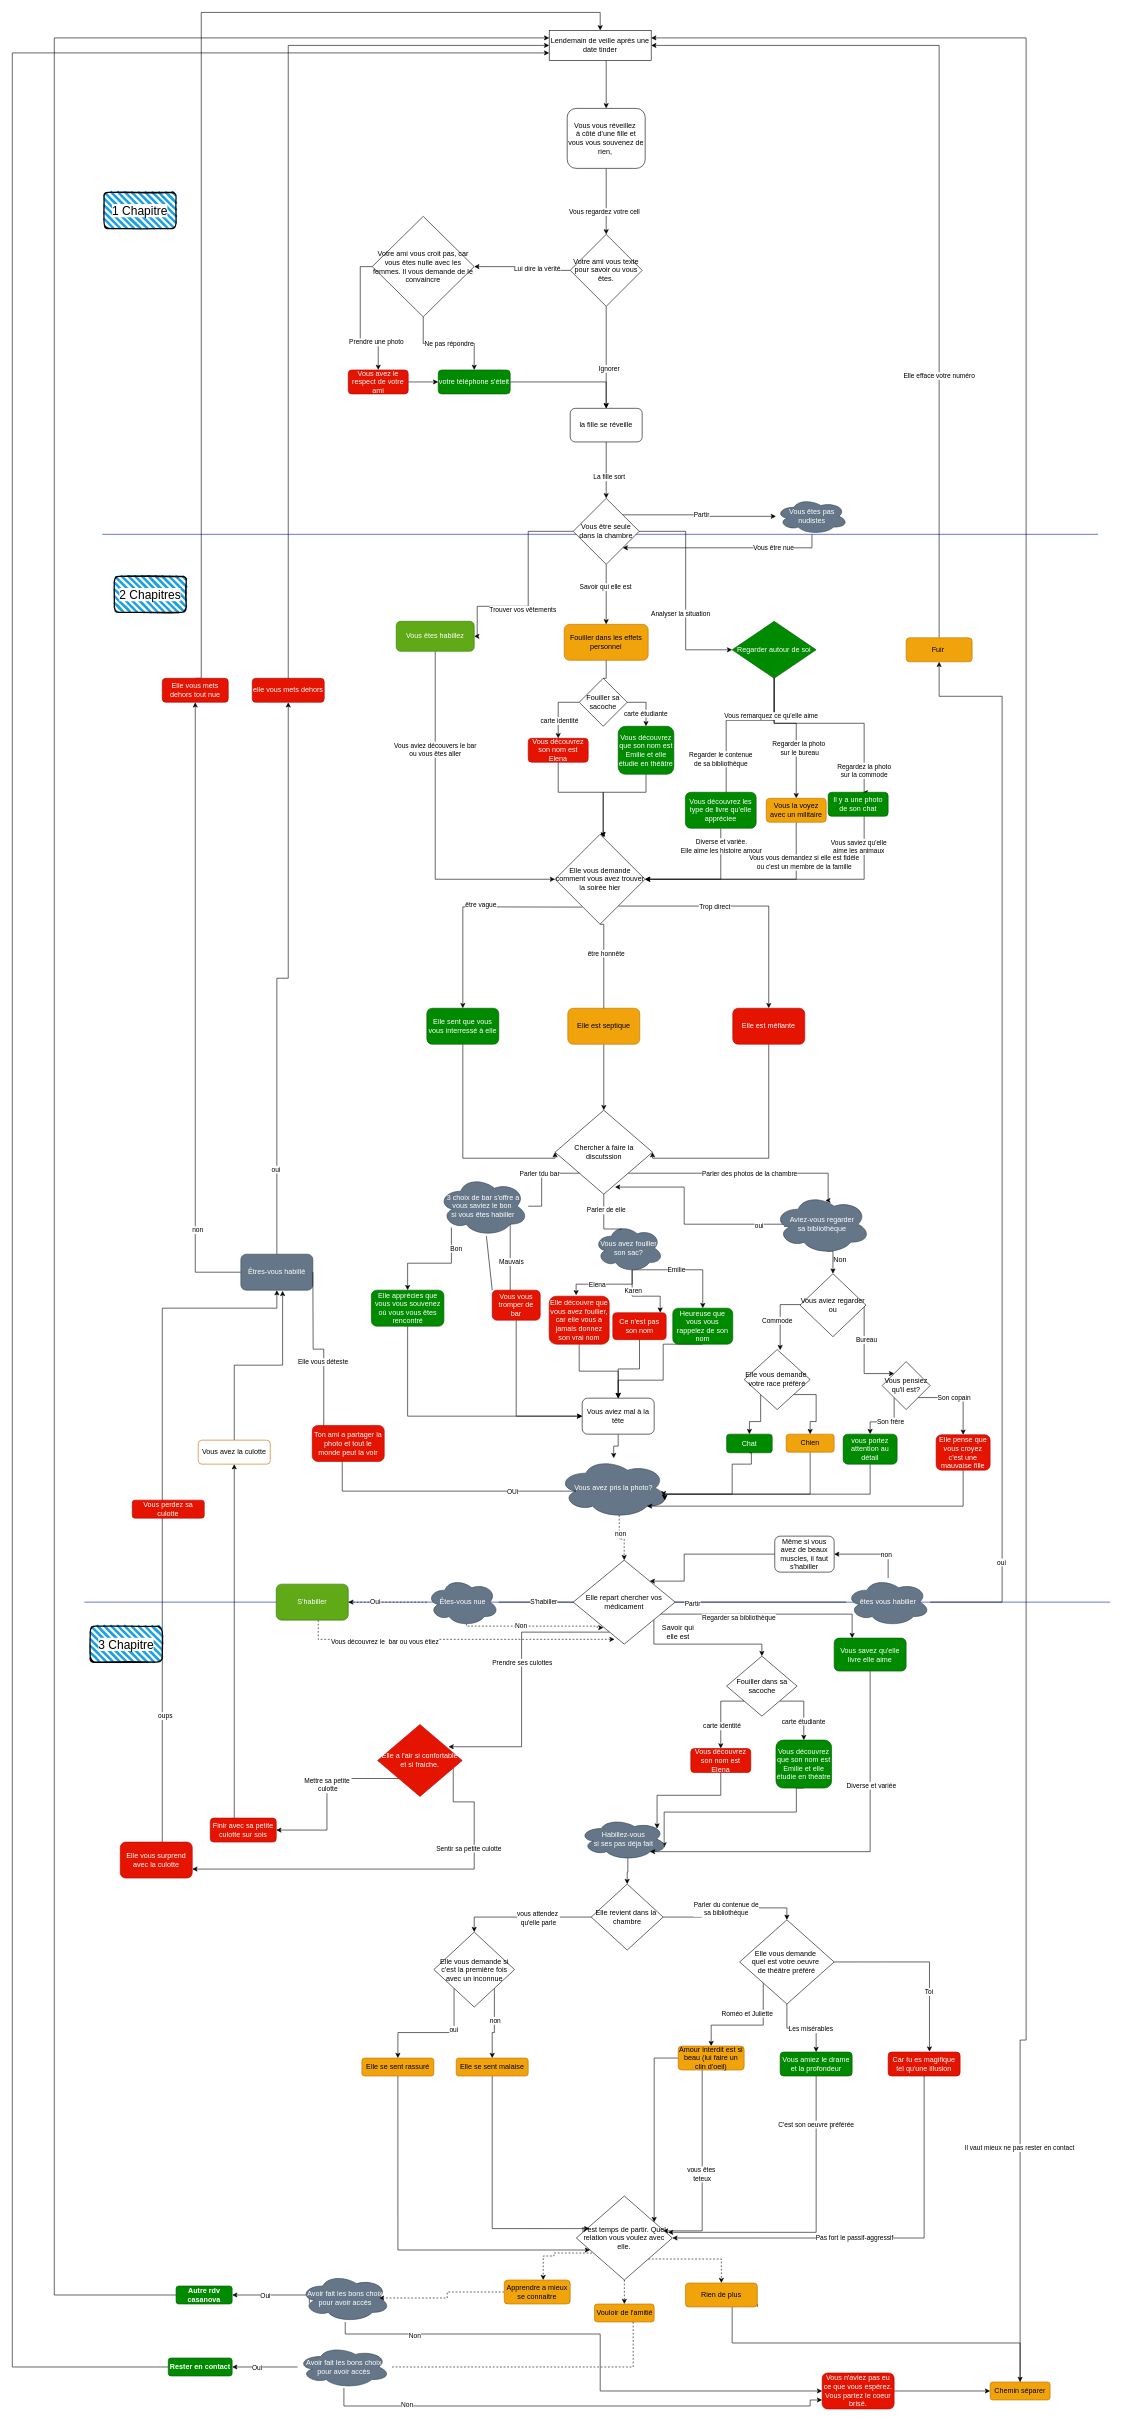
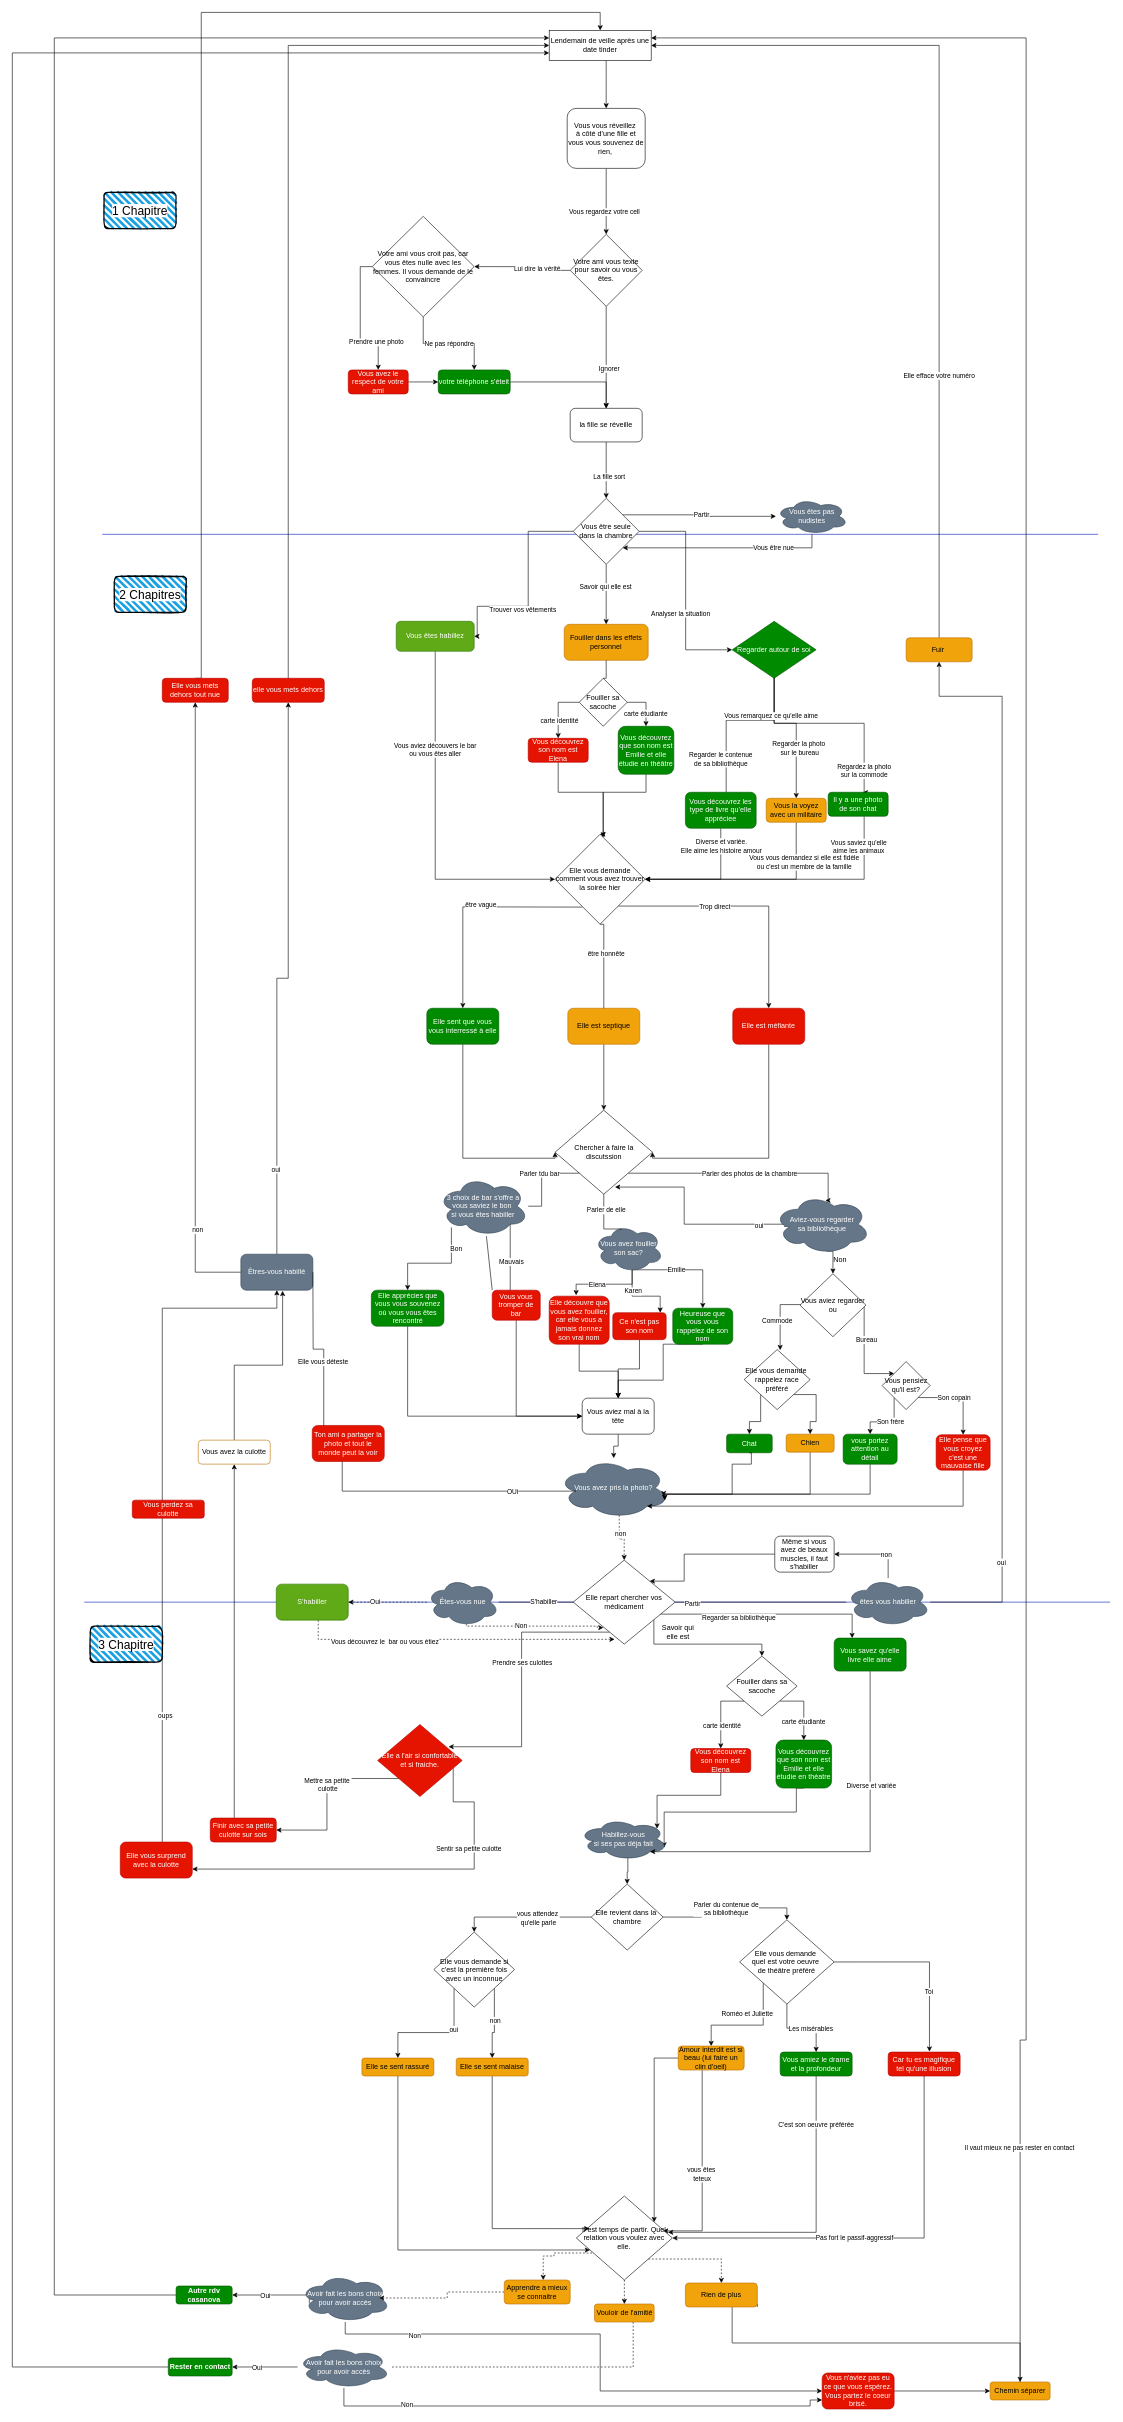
- <mxCell id="203" value="Elle vous demande&amp;nbsp;&lt;br&gt;votre race préféré" style="rhombus;whiteSpace=wrap;html=1;" parent="1" vertex="1"><mxGeometry x="1240" y="2249" width="110" height="100" as="geometry" /></mxCell>
+ <mxCell id="203" value="Elle vous demande&amp;nbsp;&lt;br&gt;rappelez race préféré" style="rhombus;whiteSpace=wrap;html=1;" parent="1" vertex="1"><mxGeometry x="1240" y="2249" width="110" height="100" as="geometry" /></mxCell>
